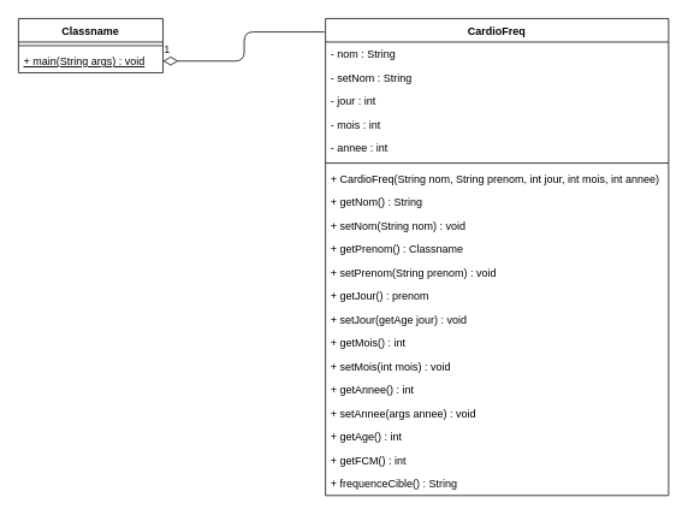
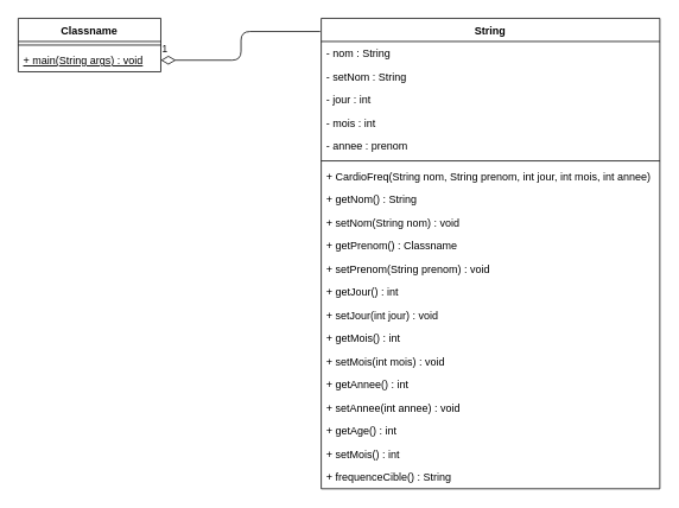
- <mxCell id="2" value="CardioFreq" style="swimlane;fontStyle=1;align=center;verticalAlign=top;childLayout=stackLayout;horizontal=1;startSize=26;horizontalStack=0;resizeParent=1;resizeParentMax=0;resizeLast=0;collapsible=1;marginBottom=0;" vertex="1" parent="1"><mxGeometry x="360" y="20" width="380" height="528" as="geometry" /></mxCell>
+ <mxCell id="2" value="String" style="swimlane;fontStyle=1;align=center;verticalAlign=top;childLayout=stackLayout;horizontal=1;startSize=26;horizontalStack=0;resizeParent=1;resizeParentMax=0;resizeLast=0;collapsible=1;marginBottom=0;" vertex="1" parent="1"><mxGeometry x="360" y="20" width="380" height="528" as="geometry" /></mxCell>
- <mxCell id="7" value="- annee : int" style="text;strokeColor=none;fillColor=none;align=left;verticalAlign=top;spacingLeft=4;spacingRight=4;overflow=hidden;rotatable=0;points=[[0,0.5],[1,0.5]];portConstraint=eastwest;" vertex="1" parent="2"><mxGeometry y="130" width="380" height="26" as="geometry" /></mxCell>
+ <mxCell id="7" value="- annee : prenom" style="text;strokeColor=none;fillColor=none;align=left;verticalAlign=top;spacingLeft=4;spacingRight=4;overflow=hidden;rotatable=0;points=[[0,0.5],[1,0.5]];portConstraint=eastwest;" vertex="1" parent="2"><mxGeometry y="130" width="380" height="26" as="geometry" /></mxCell>
- <mxCell id="14" value="+ getJour() : prenom" style="text;strokeColor=none;fillColor=none;align=left;verticalAlign=top;spacingLeft=4;spacingRight=4;overflow=hidden;rotatable=0;points=[[0,0.5],[1,0.5]];portConstraint=eastwest;" vertex="1" parent="2"><mxGeometry y="294" width="380" height="26" as="geometry" /></mxCell>
+ <mxCell id="14" value="+ getJour() : int" style="text;strokeColor=none;fillColor=none;align=left;verticalAlign=top;spacingLeft=4;spacingRight=4;overflow=hidden;rotatable=0;points=[[0,0.5],[1,0.5]];portConstraint=eastwest;" vertex="1" parent="2"><mxGeometry y="294" width="380" height="26" as="geometry" /></mxCell>
- <mxCell id="15" value="+ setJour(getAge jour) : void" style="text;strokeColor=none;fillColor=none;align=left;verticalAlign=top;spacingLeft=4;spacingRight=4;overflow=hidden;rotatable=0;points=[[0,0.5],[1,0.5]];portConstraint=eastwest;" vertex="1" parent="2"><mxGeometry y="320" width="380" height="26" as="geometry" /></mxCell>
+ <mxCell id="15" value="+ setJour(int jour) : void" style="text;strokeColor=none;fillColor=none;align=left;verticalAlign=top;spacingLeft=4;spacingRight=4;overflow=hidden;rotatable=0;points=[[0,0.5],[1,0.5]];portConstraint=eastwest;" vertex="1" parent="2"><mxGeometry y="320" width="380" height="26" as="geometry" /></mxCell>
- <mxCell id="19" value="+ setAnnee(args annee) : void" style="text;strokeColor=none;fillColor=none;align=left;verticalAlign=top;spacingLeft=4;spacingRight=4;overflow=hidden;rotatable=0;points=[[0,0.5],[1,0.5]];portConstraint=eastwest;" vertex="1" parent="2"><mxGeometry y="424" width="380" height="26" as="geometry" /></mxCell>
+ <mxCell id="19" value="+ setAnnee(int annee) : void" style="text;strokeColor=none;fillColor=none;align=left;verticalAlign=top;spacingLeft=4;spacingRight=4;overflow=hidden;rotatable=0;points=[[0,0.5],[1,0.5]];portConstraint=eastwest;" vertex="1" parent="2"><mxGeometry y="424" width="380" height="26" as="geometry" /></mxCell>
- <mxCell id="21" value="+ getFCM() : int" style="text;strokeColor=none;fillColor=none;align=left;verticalAlign=top;spacingLeft=4;spacingRight=4;overflow=hidden;rotatable=0;points=[[0,0.5],[1,0.5]];portConstraint=eastwest;" vertex="1" parent="2"><mxGeometry y="476" width="380" height="26" as="geometry" /></mxCell>
+ <mxCell id="21" value="+ setMois() : int" style="text;strokeColor=none;fillColor=none;align=left;verticalAlign=top;spacingLeft=4;spacingRight=4;overflow=hidden;rotatable=0;points=[[0,0.5],[1,0.5]];portConstraint=eastwest;" vertex="1" parent="2"><mxGeometry y="476" width="380" height="26" as="geometry" /></mxCell>
